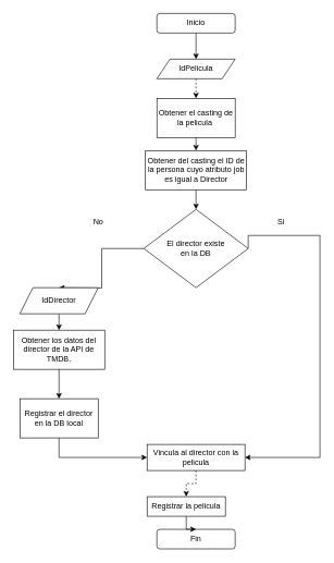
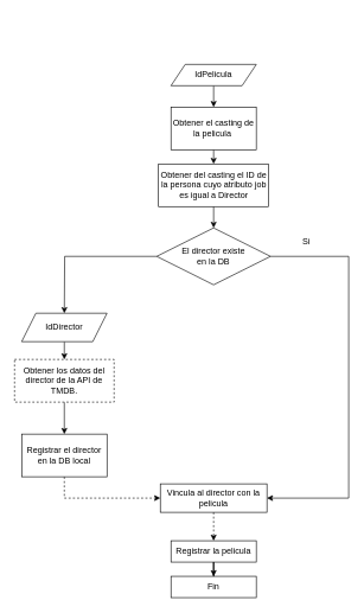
- <mxCell id="3" value="Inicio" style="rounded=1;whiteSpace=wrap;html=1;" vertex="1" parent="1"><mxGeometry x="240" y="20" width="120" height="30" as="geometry" /></mxCell>
- <mxCell id="2" style="edgeStyle=orthogonalEdgeStyle;rounded=0;orthogonalLoop=1;jettySize=auto;html=1;exitX=0.5;exitY=1;exitDx=0;exitDy=0;entryX=0.5;entryY=0;entryDx=0;entryDy=0;" edge="1" parent="1" source="3" target="5"><mxGeometry relative="1" as="geometry" /></mxCell>
- <mxCell id="4" style="edgeStyle=orthogonalEdgeStyle;rounded=0;orthogonalLoop=1;jettySize=auto;html=1;exitX=0.5;exitY=1;exitDx=0;exitDy=0;entryX=0.5;entryY=0;entryDx=0;entryDy=0;dashed=1;" edge="1" parent="1" source="5" target="7"><mxGeometry relative="1" as="geometry" /></mxCell>
+ <mxCell id="4" style="edgeStyle=orthogonalEdgeStyle;rounded=0;orthogonalLoop=1;jettySize=auto;html=1;exitX=0.5;exitY=1;exitDx=0;exitDy=0;entryX=0.5;entryY=0;entryDx=0;entryDy=0;" edge="1" parent="1" source="5" target="7"><mxGeometry relative="1" as="geometry" /></mxCell>
- <mxCell id="13" value="No" style="text;html=1;align=center;verticalAlign=middle;resizable=0;points=[];autosize=1;strokeColor=none;fillColor=none;" vertex="1" parent="1"><mxGeometry x="135" y="330" width="30" height="20" as="geometry" /></mxCell>
- <mxCell id="12" value="El director existe &lt;br&gt;en la DB" style="rhombus;whiteSpace=wrap;html=1;" vertex="1" parent="1"><mxGeometry x="220" y="320" width="160" height="120" as="geometry" /></mxCell>
+ <mxCell id="12" value="El director existe &lt;br&gt;en la DB" style="rhombus;whiteSpace=wrap;html=1;" vertex="1" parent="1"><mxGeometry x="220" y="320" width="160" height="80" as="geometry" /></mxCell>
- <mxCell id="17" value="Obtener los datos del director de la API de TMDB." style="rounded=0;whiteSpace=wrap;html=1;" vertex="1" parent="1"><mxGeometry x="20" y="505" width="140" height="60" as="geometry" /></mxCell>
+ <mxCell id="17" value="Obtener los datos del director de la API de TMDB." style="rounded=0;whiteSpace=wrap;html=1;dashed=1;" vertex="1" parent="1"><mxGeometry x="20" y="505" width="140" height="60" as="geometry" /></mxCell>
- <mxCell id="18" style="edgeStyle=orthogonalEdgeStyle;rounded=0;orthogonalLoop=1;jettySize=auto;html=1;exitX=0.5;exitY=1;exitDx=0;exitDy=0;entryX=0;entryY=0.5;entryDx=0;entryDy=0;" edge="1" parent="1" source="19" target="21"><mxGeometry relative="1" as="geometry" /></mxCell>
+ <mxCell id="18" style="edgeStyle=orthogonalEdgeStyle;rounded=0;orthogonalLoop=1;jettySize=auto;html=1;exitX=0.5;exitY=1;exitDx=0;exitDy=0;entryX=0;entryY=0.5;entryDx=0;entryDy=0;dashed=1;" edge="1" parent="1" source="19" target="21"><mxGeometry relative="1" as="geometry" /></mxCell>
- <mxCell id="24" value="Registrar la pelicula" style="rounded=0;whiteSpace=wrap;html=1;" vertex="1" parent="1"><mxGeometry x="225" y="760" width="120" height="30" as="geometry" /></mxCell>
+ <mxCell id="24" value="Registrar la pelicula" style="rounded=0;whiteSpace=wrap;html=1;" vertex="1" parent="1"><mxGeometry x="240" y="760" width="120" height="30" as="geometry" /></mxCell>
- <mxCell id="22" value="Fin" style="rounded=1;whiteSpace=wrap;html=1;" vertex="1" parent="1"><mxGeometry x="240" y="810" width="120" height="30" as="geometry" /></mxCell>
+ <mxCell id="22" value="Fin" style="whiteSpace=wrap;html=1;rounded=0;" vertex="1" parent="1"><mxGeometry x="240" y="810" width="120" height="30" as="geometry" /></mxCell>
